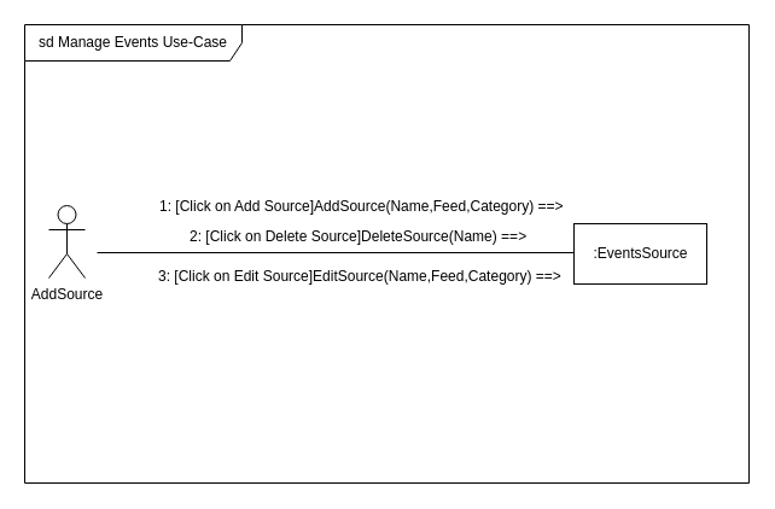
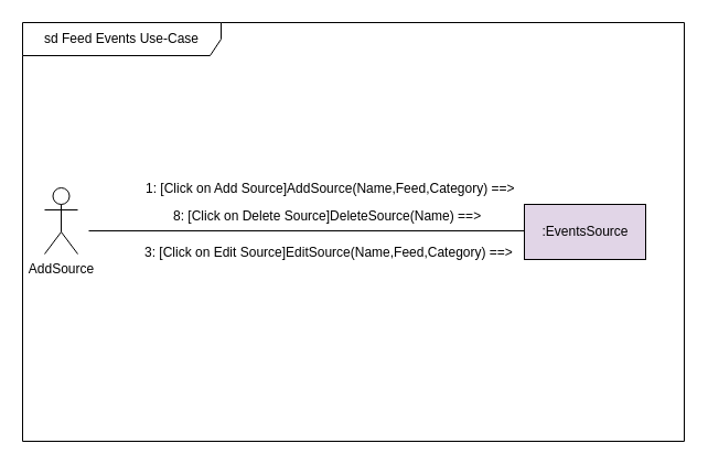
- <mxCell id="2" value="sd Manage Events Use-Case" style="shape=umlFrame;whiteSpace=wrap;html=1;width=180;height=30;" vertex="1" parent="1"><mxGeometry x="20" y="20" width="600" height="380" as="geometry" /></mxCell>
+ <mxCell id="2" value="sd Feed Events Use-Case" style="shape=umlFrame;whiteSpace=wrap;html=1;width=180;height=30;" vertex="1" parent="1"><mxGeometry x="20" y="20" width="600" height="380" as="geometry" /></mxCell>
- <mxCell id="7" value="2: [Click on Delete Source]DeleteSource(Name) ==&amp;gt;" style="text;html=1;" vertex="1" parent="1"><mxGeometry x="155" y="182" width="270" height="30" as="geometry" /></mxCell>
+ <mxCell id="7" value="8: [Click on Delete Source]DeleteSource(Name) ==&amp;gt;" style="text;html=1;" vertex="1" parent="1"><mxGeometry x="155" y="182" width="270" height="30" as="geometry" /></mxCell>
- <mxCell id="4" value=":EventsSource" style="html=1;" vertex="1" parent="1"><mxGeometry x="475" y="185" width="110" height="50" as="geometry" /></mxCell>
+ <mxCell id="4" value=":EventsSource" style="html=1;fillColor=#e1d5e7;" vertex="1" parent="1"><mxGeometry x="475" y="185" width="110" height="50" as="geometry" /></mxCell>
